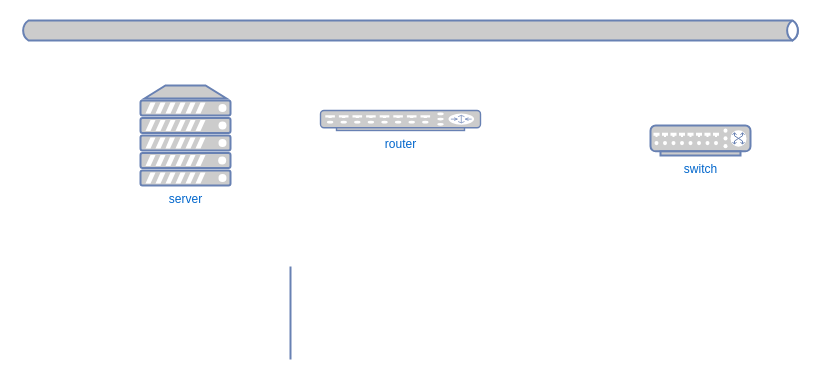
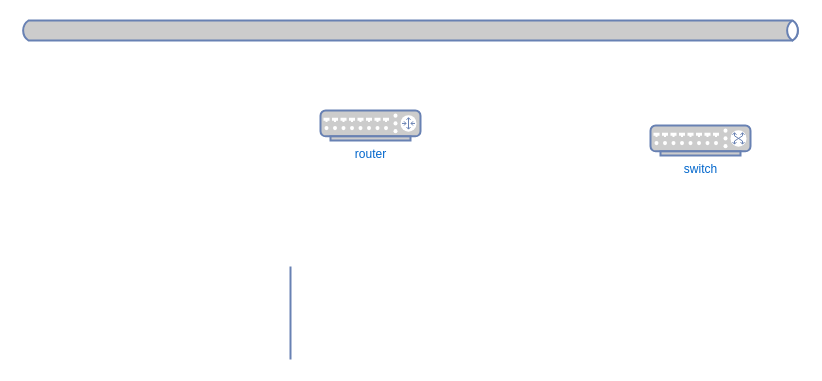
- <mxCell id="2" value="router" style="fontColor=#0066CC;verticalAlign=top;verticalLabelPosition=bottom;labelPosition=center;align=center;html=1;fillColor=#CCCCCC;strokeColor=#6881B3;gradientColor=none;gradientDirection=north;strokeWidth=2;shape=mxgraph.networks.router;rounded=1;shadow=0;comic=0;labelBackgroundColor=#ffffff;" vertex="1" parent="1"><mxGeometry x="320" y="110" width="160" height="20" as="geometry" /></mxCell>
+ <mxCell id="2" value="router" style="fontColor=#0066CC;verticalAlign=top;verticalLabelPosition=bottom;labelPosition=center;align=center;html=1;fillColor=#CCCCCC;strokeColor=#6881B3;gradientColor=none;gradientDirection=north;strokeWidth=2;shape=mxgraph.networks.router;rounded=1;shadow=0;comic=0;labelBackgroundColor=#ffffff;" vertex="1" parent="1"><mxGeometry x="320" y="110" width="100" height="30" as="geometry" /></mxCell>
- <mxCell id="3" value="server" style="fontColor=#0066CC;verticalAlign=top;verticalLabelPosition=bottom;labelPosition=center;align=center;html=1;fillColor=#CCCCCC;strokeColor=#6881B3;gradientColor=none;gradientDirection=north;strokeWidth=2;shape=mxgraph.networks.server;rounded=1;shadow=0;comic=0;labelBackgroundColor=#ffffff;" vertex="1" parent="1"><mxGeometry x="140" y="85" width="90" height="100" as="geometry" /></mxCell>
